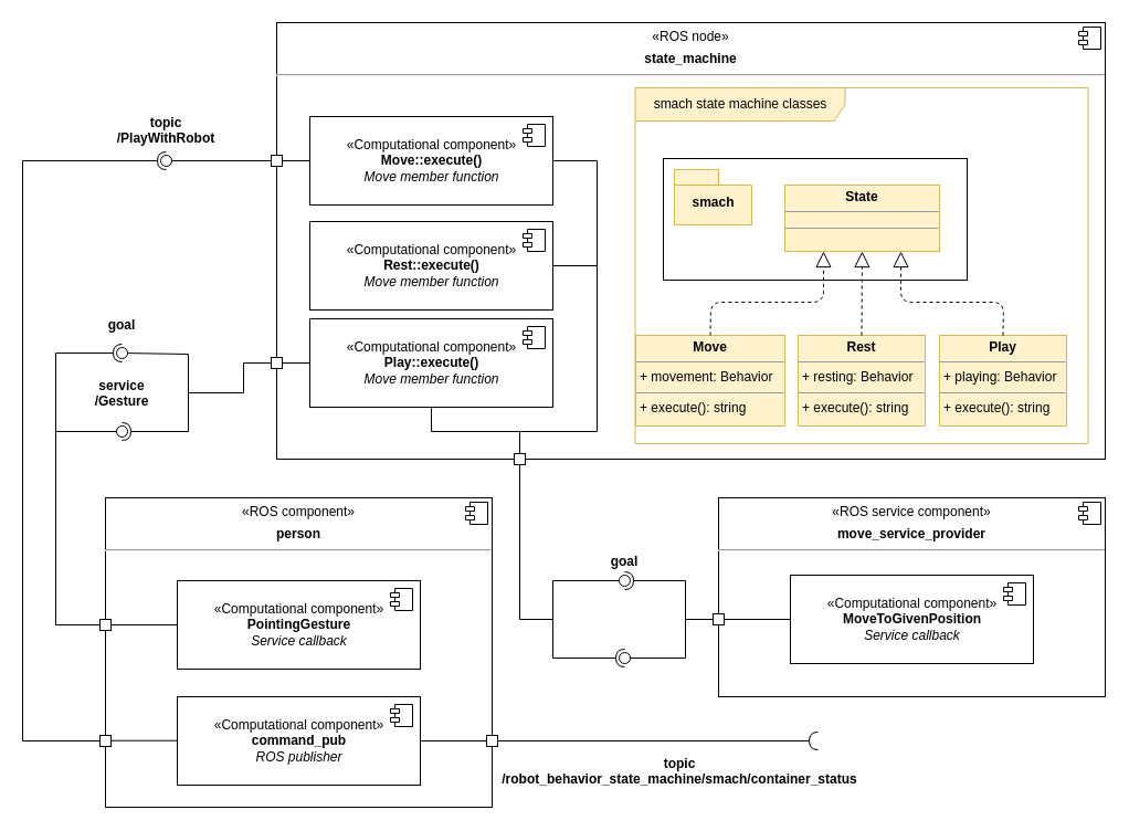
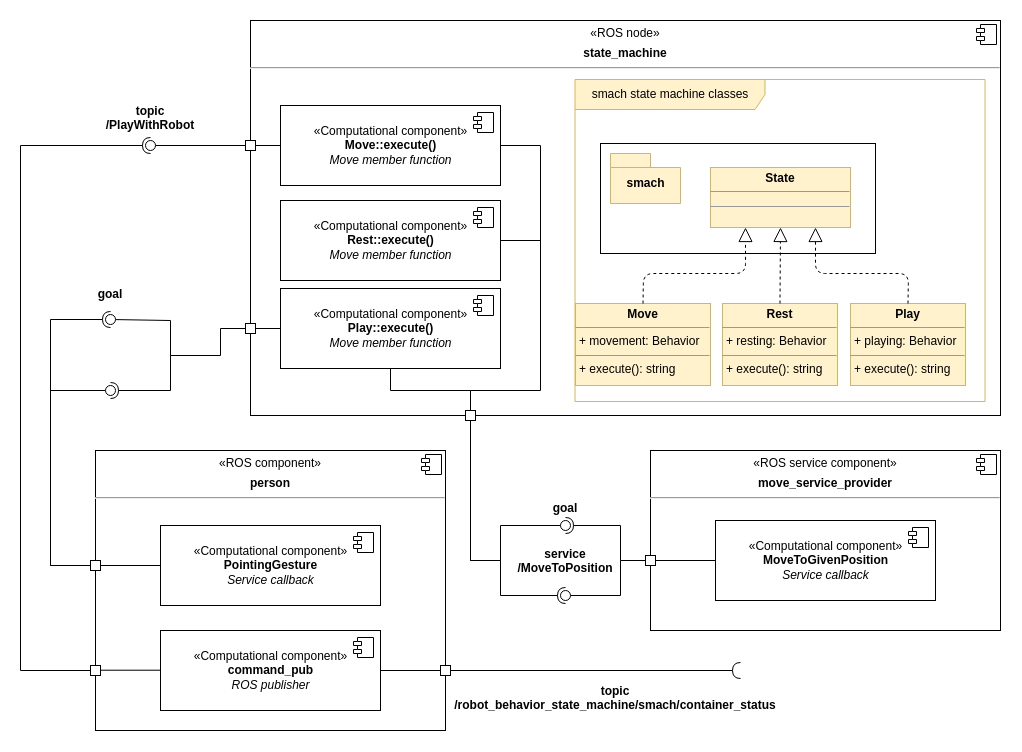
- <mxCell id="30" value="service&#10;/Gesture" style="text;align=center;fontStyle=1;verticalAlign=middle;spacingLeft=3;spacingRight=3;strokeColor=none;rotatable=0;points=[[0,0.5],[1,0.5]];portConstraint=eastwest;" parent="1" vertex="1"><mxGeometry x="70" y="342" width="80" height="26" as="geometry" /></mxCell>
+ <mxCell id="14" value="service&#10;/MoveToPosition" style="text;align=center;fontStyle=1;verticalAlign=middle;spacingLeft=3;spacingRight=3;strokeColor=none;rotatable=0;points=[[0,0.5],[1,0.5]];portConstraint=eastwest;" parent="1" vertex="1"><mxGeometry x="525" y="547" width="80" height="26" as="geometry" /></mxCell>
